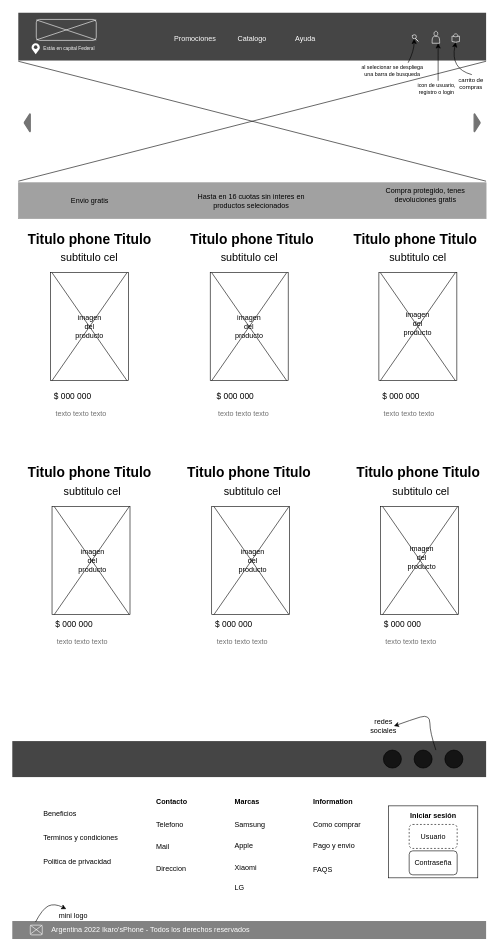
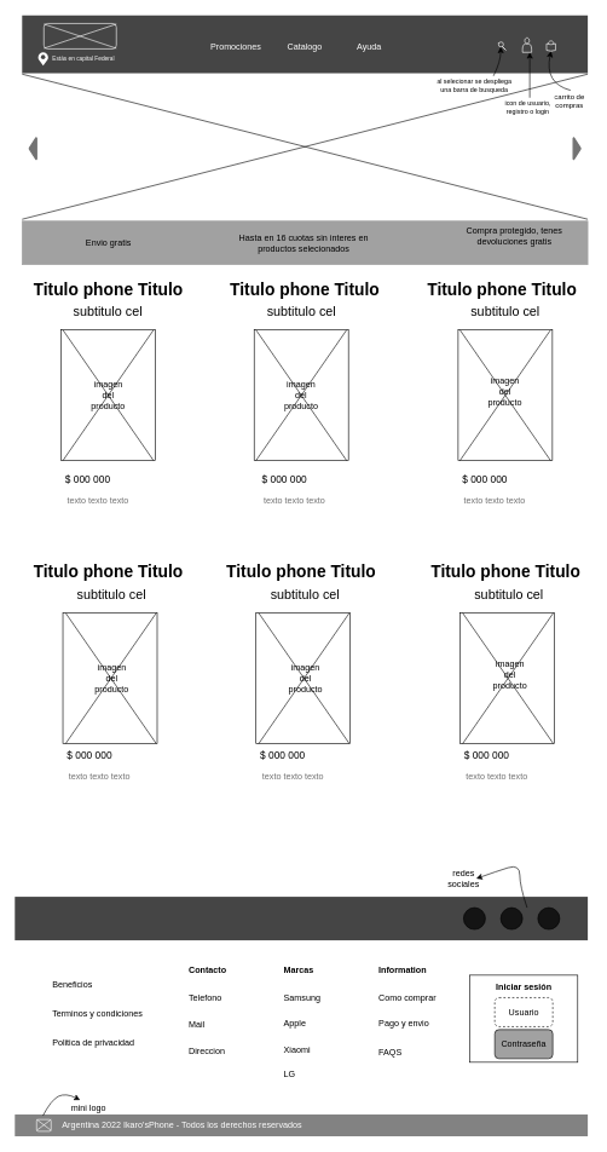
- <mxCell id="69" value="Contraseña" style="rounded=1;whiteSpace=wrap;html=1;" vertex="1" parent="1"><mxGeometry x="681.75" y="1418" width="80" height="40" as="geometry" /></mxCell>
+ <mxCell id="69" value="Contraseña" style="rounded=1;whiteSpace=wrap;html=1;fillColor=#a1a1a1;" vertex="1" parent="1"><mxGeometry x="681.75" y="1418" width="80" height="40" as="geometry" /></mxCell>
